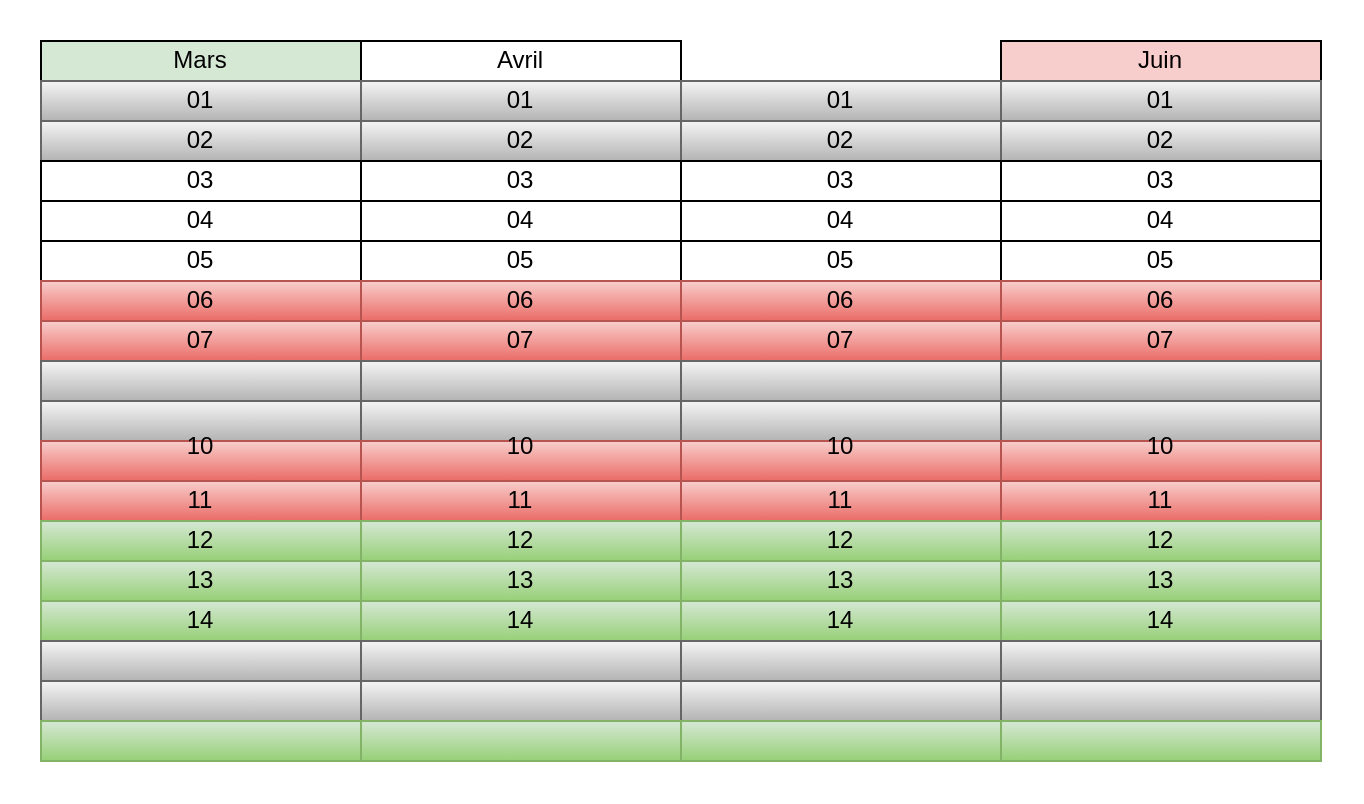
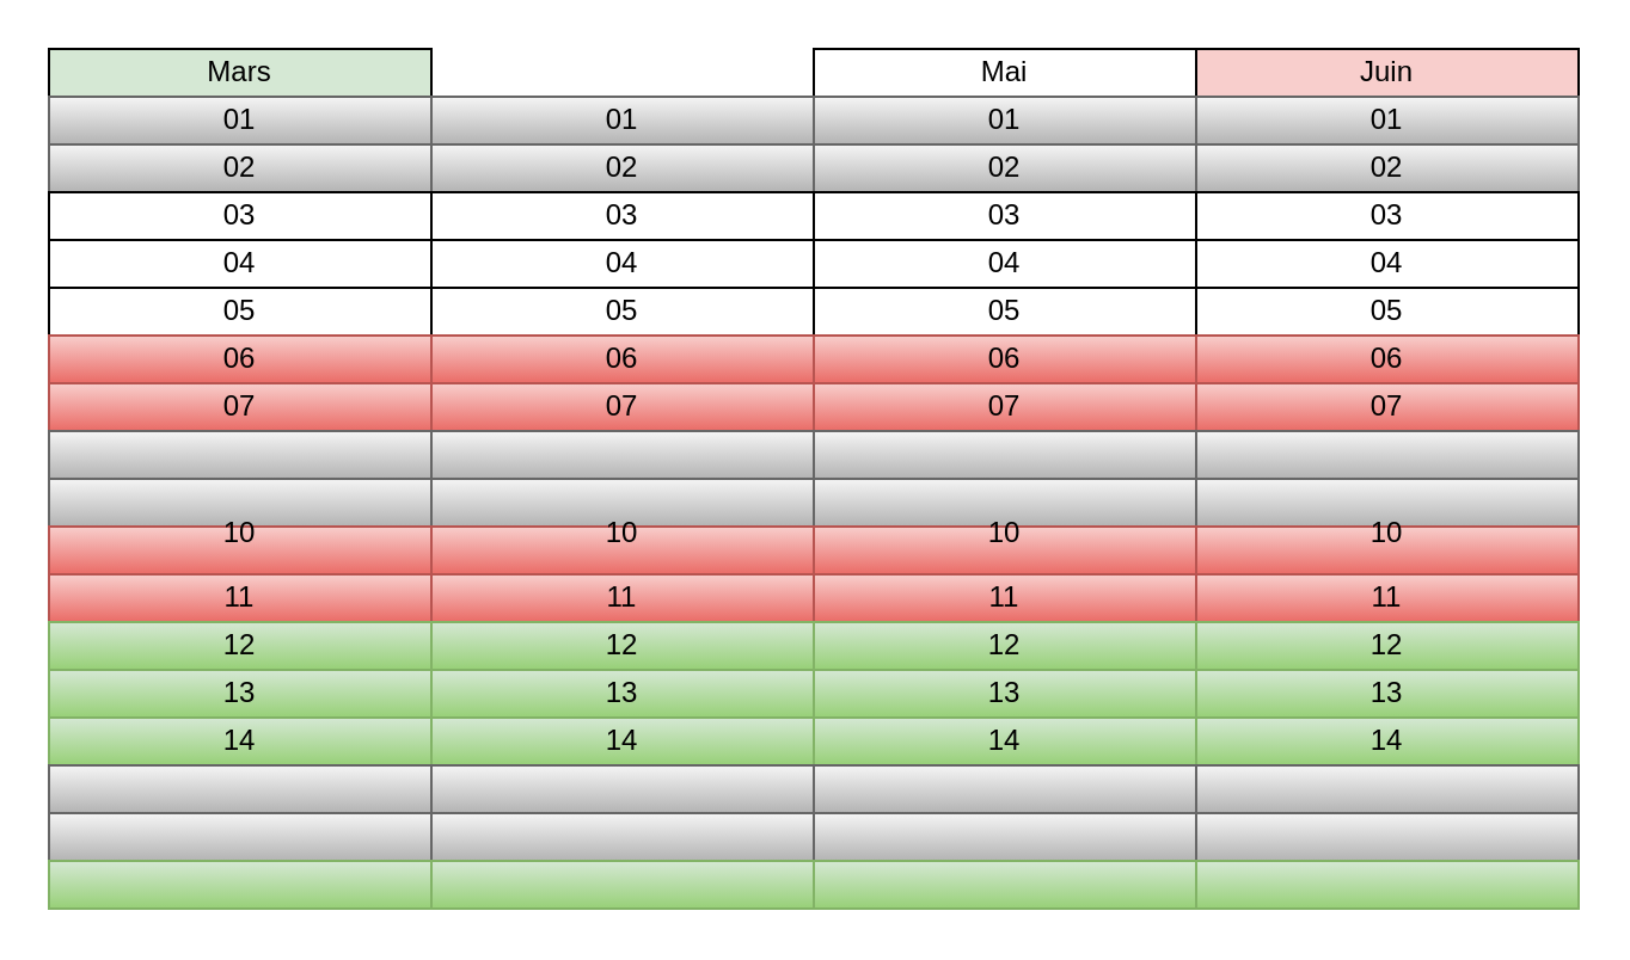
- <mxCell id="20" value="Avril" style="rounded=0;whiteSpace=wrap;html=1;" vertex="1" parent="1"><mxGeometry x="180" y="20" width="160" height="20" as="geometry" /></mxCell>
+ <mxCell id="38" value="Mai" style="rounded=0;whiteSpace=wrap;html=1;" vertex="1" parent="1"><mxGeometry x="340" y="20" width="160" height="20" as="geometry" /></mxCell>
